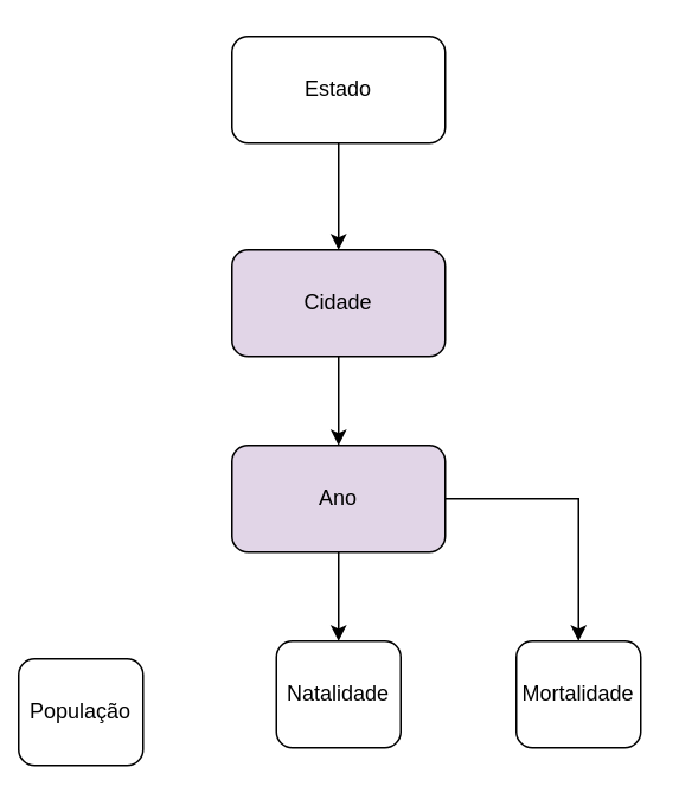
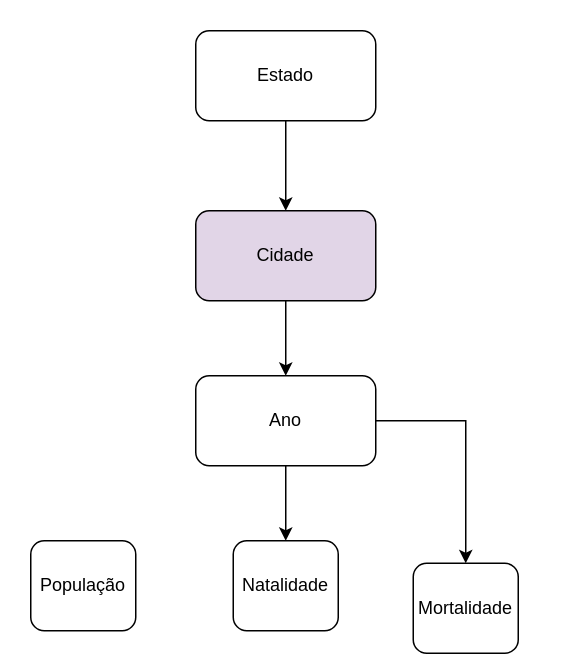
- <mxCell id="8" value="Ano" style="whiteSpace=wrap;html=1;rounded=1;fillColor=#e1d5e7;" vertex="1" parent="1"><mxGeometry x="130" y="250" width="120" height="60" as="geometry" /></mxCell>
+ <mxCell id="8" value="Ano" style="whiteSpace=wrap;html=1;rounded=1;" vertex="1" parent="1"><mxGeometry x="130" y="250" width="120" height="60" as="geometry" /></mxCell>
- <mxCell id="11" value="Mortalidade" style="whiteSpace=wrap;html=1;rounded=1;" vertex="1" parent="1"><mxGeometry x="290" y="360" width="70" height="60" as="geometry" /></mxCell>
+ <mxCell id="11" value="Mortalidade" style="whiteSpace=wrap;html=1;rounded=1;" vertex="1" parent="1"><mxGeometry x="275" y="375" width="70" height="60" as="geometry" /></mxCell>
- <mxCell id="9" value="População" style="whiteSpace=wrap;html=1;rounded=1;" vertex="1" parent="1"><mxGeometry x="10" y="370" width="70" height="60" as="geometry" /></mxCell>
+ <mxCell id="9" value="População" style="whiteSpace=wrap;html=1;rounded=1;" vertex="1" parent="1"><mxGeometry x="20" y="360" width="70" height="60" as="geometry" /></mxCell>
